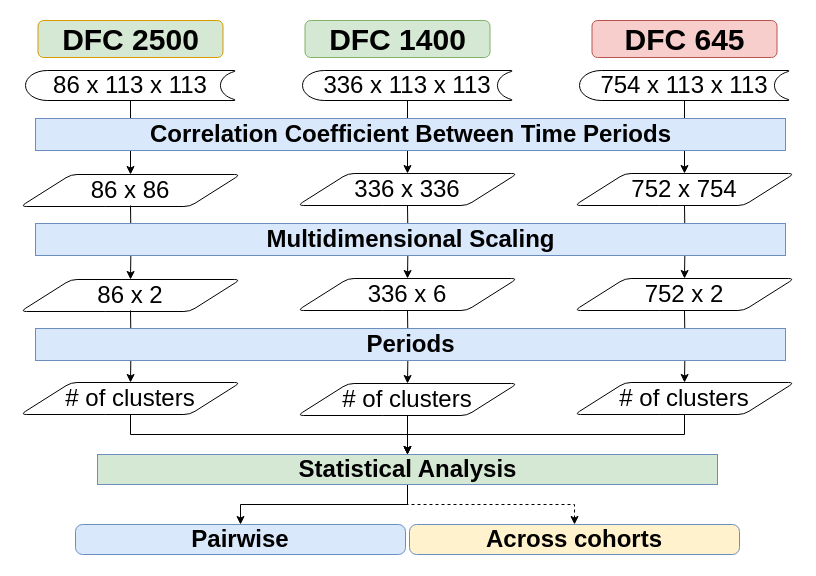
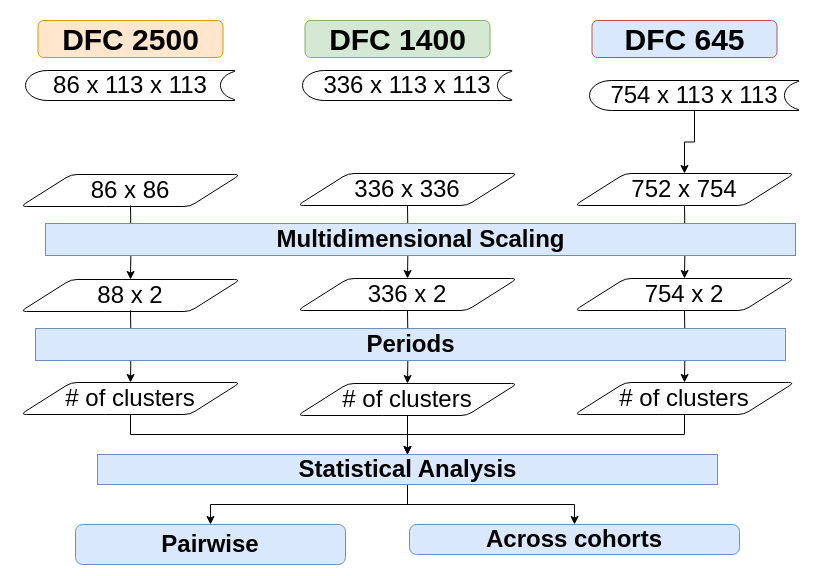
- <mxCell id="14" value="&lt;font style=&quot;font-size: 30px&quot;&gt;&lt;b&gt;DFC 2500&lt;/b&gt;&lt;/font&gt;" style="rounded=1;whiteSpace=wrap;html=1;strokeWidth=1;fillColor=#d5e8d4;strokeColor=#d79b00;" parent="1" vertex="1"><mxGeometry x="37.5" y="20" width="185" height="37" as="geometry" /></mxCell>
+ <mxCell id="14" value="&lt;font style=&quot;font-size: 30px&quot;&gt;&lt;b&gt;DFC 2500&lt;/b&gt;&lt;/font&gt;" style="rounded=1;whiteSpace=wrap;html=1;strokeWidth=1;fillColor=#ffe6cc;strokeColor=#d79b00;" parent="1" vertex="1"><mxGeometry x="37.5" y="20" width="185" height="37" as="geometry" /></mxCell>
- <mxCell id="16" value="&lt;font style=&quot;font-size: 30px&quot;&gt;&lt;b&gt;DFC 645&lt;/b&gt;&lt;/font&gt;" style="rounded=1;whiteSpace=wrap;html=1;strokeWidth=1;fillColor=#f8cecc;strokeColor=#b85450;" parent="1" vertex="1"><mxGeometry x="591.5" y="20" width="185" height="37" as="geometry" /></mxCell>
+ <mxCell id="16" value="&lt;font style=&quot;font-size: 30px&quot;&gt;&lt;b&gt;DFC 645&lt;/b&gt;&lt;/font&gt;" style="rounded=1;whiteSpace=wrap;html=1;strokeWidth=1;fillColor=#dae8fc;strokeColor=#b85450;" parent="1" vertex="1"><mxGeometry x="591.5" y="20" width="185" height="37" as="geometry" /></mxCell>
- <mxCell id="12" value="&lt;font style=&quot;font-size: 24px&quot;&gt;754 x 113 x 113&lt;/font&gt;" style="strokeWidth=1;html=1;shape=mxgraph.flowchart.stored_data;whiteSpace=wrap;" parent="1" vertex="1"><mxGeometry x="579" y="70" width="210" height="30" as="geometry" /></mxCell>
+ <mxCell id="12" value="&lt;font style=&quot;font-size: 24px&quot;&gt;754 x 113 x 113&lt;/font&gt;" style="strokeWidth=1;html=1;shape=mxgraph.flowchart.stored_data;whiteSpace=wrap;" parent="1" vertex="1"><mxGeometry x="589" y="80" width="210" height="30" as="geometry" /></mxCell>
- <mxCell id="3" style="edgeStyle=orthogonalEdgeStyle;rounded=0;orthogonalLoop=1;jettySize=auto;html=1;entryX=0.5;entryY=0;entryDx=0;entryDy=0;strokeWidth=1;fontSize=24;" parent="1" source="10" target="11" edge="1"><mxGeometry relative="1" as="geometry" /></mxCell>
- <mxCell id="18" value="&lt;span style=&quot;font-size: 24px&quot;&gt;&lt;b&gt;Correlation Coefficient Between Time Periods&lt;/b&gt;&lt;/span&gt;" style="html=1;dashed=0;whitespace=wrap;strokeWidth=1;fillColor=#dae8fc;strokeColor=#6c8ebf;" parent="1" vertex="1"><mxGeometry x="35" y="118" width="750" height="32" as="geometry" /></mxCell>
- <mxCell id="4" style="edgeStyle=orthogonalEdgeStyle;rounded=0;orthogonalLoop=1;jettySize=auto;html=1;strokeWidth=1;fontSize=24;" parent="1" source="5" target="6" edge="1"><mxGeometry relative="1" as="geometry" /></mxCell>
- <mxCell id="25" value="&lt;span style=&quot;font-size: 24px&quot;&gt;&lt;b&gt;Multidimensional Scaling&lt;/b&gt;&lt;/span&gt;" style="html=1;dashed=0;whitespace=wrap;strokeWidth=1;fillColor=#dae8fc;strokeColor=#6c8ebf;" parent="1" vertex="1"><mxGeometry x="35" y="223" width="750" height="32" as="geometry" /></mxCell>
+ <mxCell id="25" value="&lt;span style=&quot;font-size: 24px&quot;&gt;&lt;b&gt;Multidimensional Scaling&lt;/b&gt;&lt;/span&gt;" style="html=1;dashed=0;whitespace=wrap;strokeWidth=1;fillColor=#dae8fc;strokeColor=#6c8ebf;" parent="1" vertex="1"><mxGeometry x="45" y="223" width="750" height="32" as="geometry" /></mxCell>
- <mxCell id="23" value="&lt;font style=&quot;font-size: 24px&quot;&gt;336 x 6&lt;/font&gt;" style="shape=parallelogram;html=1;strokeWidth=1;perimeter=parallelogramPerimeter;whiteSpace=wrap;rounded=1;arcSize=12;size=0.23;" parent="1" vertex="1"><mxGeometry x="297.01" y="278" width="220" height="32" as="geometry" /></mxCell>
+ <mxCell id="23" value="&lt;font style=&quot;font-size: 24px&quot;&gt;336 x 2&lt;/font&gt;" style="shape=parallelogram;html=1;strokeWidth=1;perimeter=parallelogramPerimeter;whiteSpace=wrap;rounded=1;arcSize=12;size=0.23;" parent="1" vertex="1"><mxGeometry x="297.01" y="278" width="220" height="32" as="geometry" /></mxCell>
- <mxCell id="24" value="&lt;font style=&quot;font-size: 24px&quot;&gt;752 x 2&lt;/font&gt;" style="shape=parallelogram;html=1;strokeWidth=1;perimeter=parallelogramPerimeter;whiteSpace=wrap;rounded=1;arcSize=12;size=0.23;" parent="1" vertex="1"><mxGeometry x="574" y="278" width="220" height="32" as="geometry" /></mxCell>
+ <mxCell id="24" value="&lt;font style=&quot;font-size: 24px&quot;&gt;754 x 2&lt;/font&gt;" style="shape=parallelogram;html=1;strokeWidth=1;perimeter=parallelogramPerimeter;whiteSpace=wrap;rounded=1;arcSize=12;size=0.23;" parent="1" vertex="1"><mxGeometry x="574" y="278" width="220" height="32" as="geometry" /></mxCell>
- <mxCell id="22" value="&lt;font style=&quot;font-size: 24px&quot;&gt;86 x 2&lt;/font&gt;" style="shape=parallelogram;html=1;strokeWidth=1;perimeter=parallelogramPerimeter;whiteSpace=wrap;rounded=1;arcSize=12;size=0.23;" parent="1" vertex="1"><mxGeometry x="20" y="279" width="220" height="32" as="geometry" /></mxCell>
+ <mxCell id="22" value="&lt;font style=&quot;font-size: 24px&quot;&gt;88 x 2&lt;/font&gt;" style="shape=parallelogram;html=1;strokeWidth=1;perimeter=parallelogramPerimeter;whiteSpace=wrap;rounded=1;arcSize=12;size=0.23;" parent="1" vertex="1"><mxGeometry x="20" y="279" width="220" height="32" as="geometry" /></mxCell>
- <mxCell id="9" value="&lt;font style=&quot;font-size: 24px&quot;&gt;&lt;b&gt;Statistical Analysis&lt;/b&gt;&lt;/font&gt;" style="html=1;dashed=0;whitespace=wrap;strokeWidth=1;fillColor=#d5e8d4;strokeColor=#6c8ebf;" parent="1" vertex="1"><mxGeometry x="97.01" y="454" width="620" height="30" as="geometry" /></mxCell>
+ <mxCell id="9" value="&lt;font style=&quot;font-size: 24px&quot;&gt;&lt;b&gt;Statistical Analysis&lt;/b&gt;&lt;/font&gt;" style="html=1;dashed=0;whitespace=wrap;strokeWidth=1;fillColor=#dae8fc;strokeColor=#6c8ebf;" parent="1" vertex="1"><mxGeometry x="97.01" y="454" width="620" height="30" as="geometry" /></mxCell>
- <mxCell id="8" style="edgeStyle=orthogonalEdgeStyle;rounded=0;orthogonalLoop=1;jettySize=auto;html=1;entryX=0.5;entryY=0;entryDx=0;entryDy=0;strokeWidth=1;fontSize=24;dashed=1;" parent="1" source="9" target="36" edge="1"><mxGeometry relative="1" as="geometry" /></mxCell>
+ <mxCell id="8" style="edgeStyle=orthogonalEdgeStyle;rounded=0;orthogonalLoop=1;jettySize=auto;html=1;entryX=0.5;entryY=0;entryDx=0;entryDy=0;strokeWidth=1;fontSize=24;" parent="1" source="9" target="36" edge="1"><mxGeometry relative="1" as="geometry" /></mxCell>
- <mxCell id="17" value="&lt;b&gt;Pairwise&lt;/b&gt;" style="rounded=1;whiteSpace=wrap;html=1;absoluteArcSize=1;arcSize=14;strokeWidth=1;fontSize=24;fillColor=#dae8fc;strokeColor=#6c8ebf;" parent="1" vertex="1"><mxGeometry x="75" y="524" width="330" height="30" as="geometry" /></mxCell>
+ <mxCell id="17" value="&lt;b&gt;Pairwise&lt;/b&gt;" style="rounded=1;whiteSpace=wrap;html=1;absoluteArcSize=1;arcSize=14;strokeWidth=1;fontSize=24;fillColor=#dae8fc;strokeColor=#6c8ebf;" parent="1" vertex="1"><mxGeometry x="75" y="524" width="270" height="40" as="geometry" /></mxCell>
- <mxCell id="36" value="&lt;b&gt;Across cohorts&lt;/b&gt;" style="rounded=1;whiteSpace=wrap;html=1;absoluteArcSize=1;arcSize=14;strokeWidth=1;fontSize=24;fillColor=#fff2cc;strokeColor=#6c8ebf;" parent="1" vertex="1"><mxGeometry x="409" y="524" width="330" height="30" as="geometry" /></mxCell>
+ <mxCell id="36" value="&lt;b&gt;Across cohorts&lt;/b&gt;" style="rounded=1;whiteSpace=wrap;html=1;absoluteArcSize=1;arcSize=14;strokeWidth=1;fontSize=24;fillColor=#dae8fc;strokeColor=#6c8ebf;" parent="1" vertex="1"><mxGeometry x="409" y="524" width="330" height="30" as="geometry" /></mxCell>
